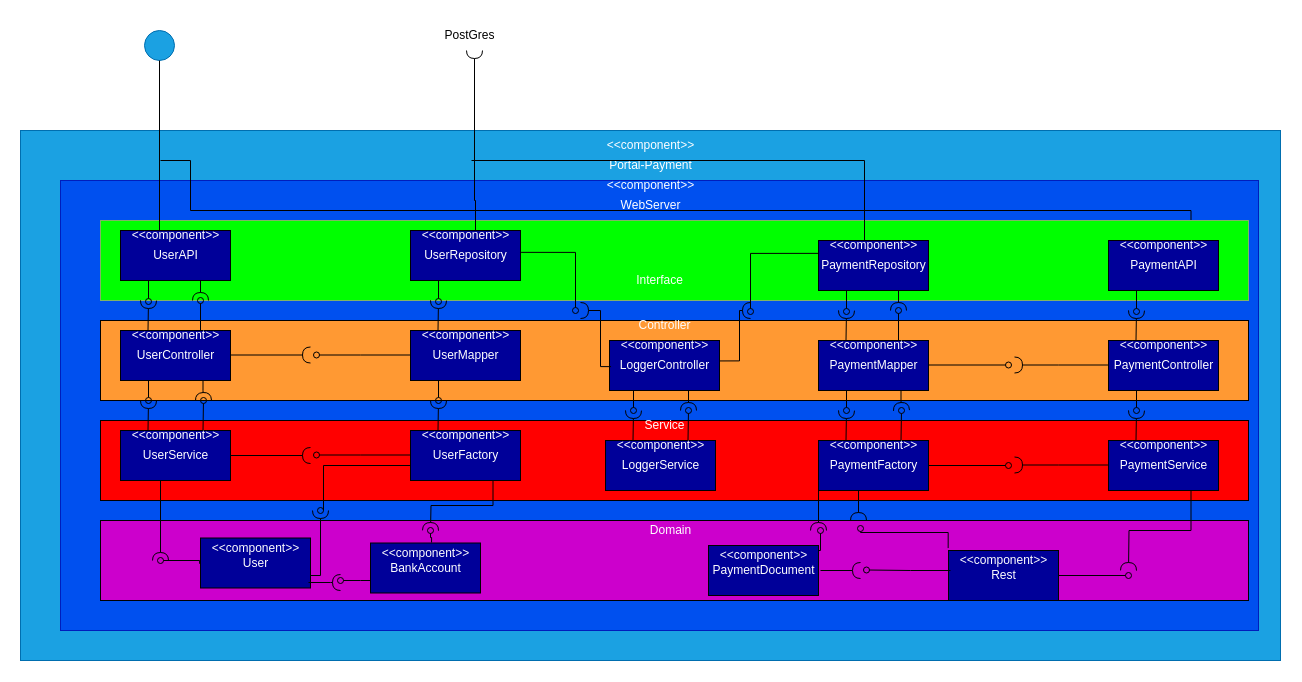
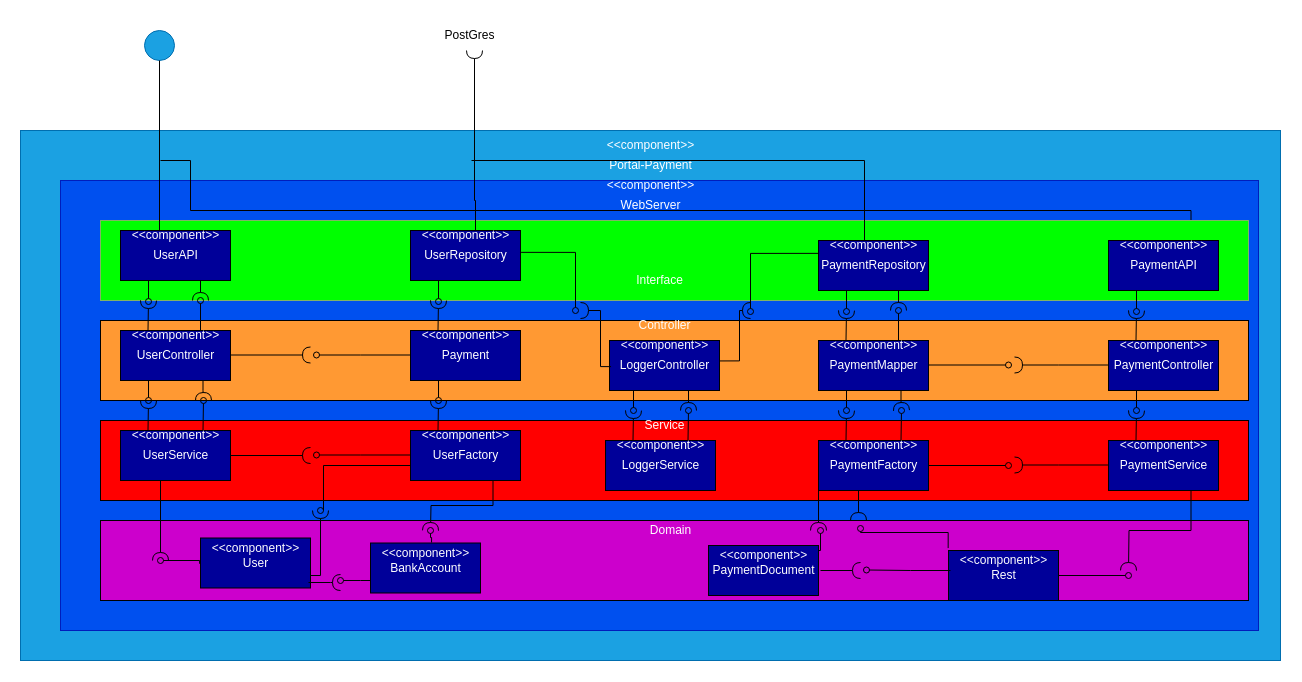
- <mxCell id="76" value="UserMapper" style="text;html=1;align=center;verticalAlign=middle;resizable=0;points=[];autosize=1;strokeColor=none;fillColor=none;fontColor=#FFFFFF;" parent="1" vertex="1"><mxGeometry x="420" y="340" width="90" height="30" as="geometry" /></mxCell>
+ <mxCell id="76" value="Payment" style="text;html=1;align=center;verticalAlign=middle;resizable=0;points=[];autosize=1;strokeColor=none;fillColor=none;fontColor=#FFFFFF;" parent="1" vertex="1"><mxGeometry x="420" y="340" width="90" height="30" as="geometry" /></mxCell>
